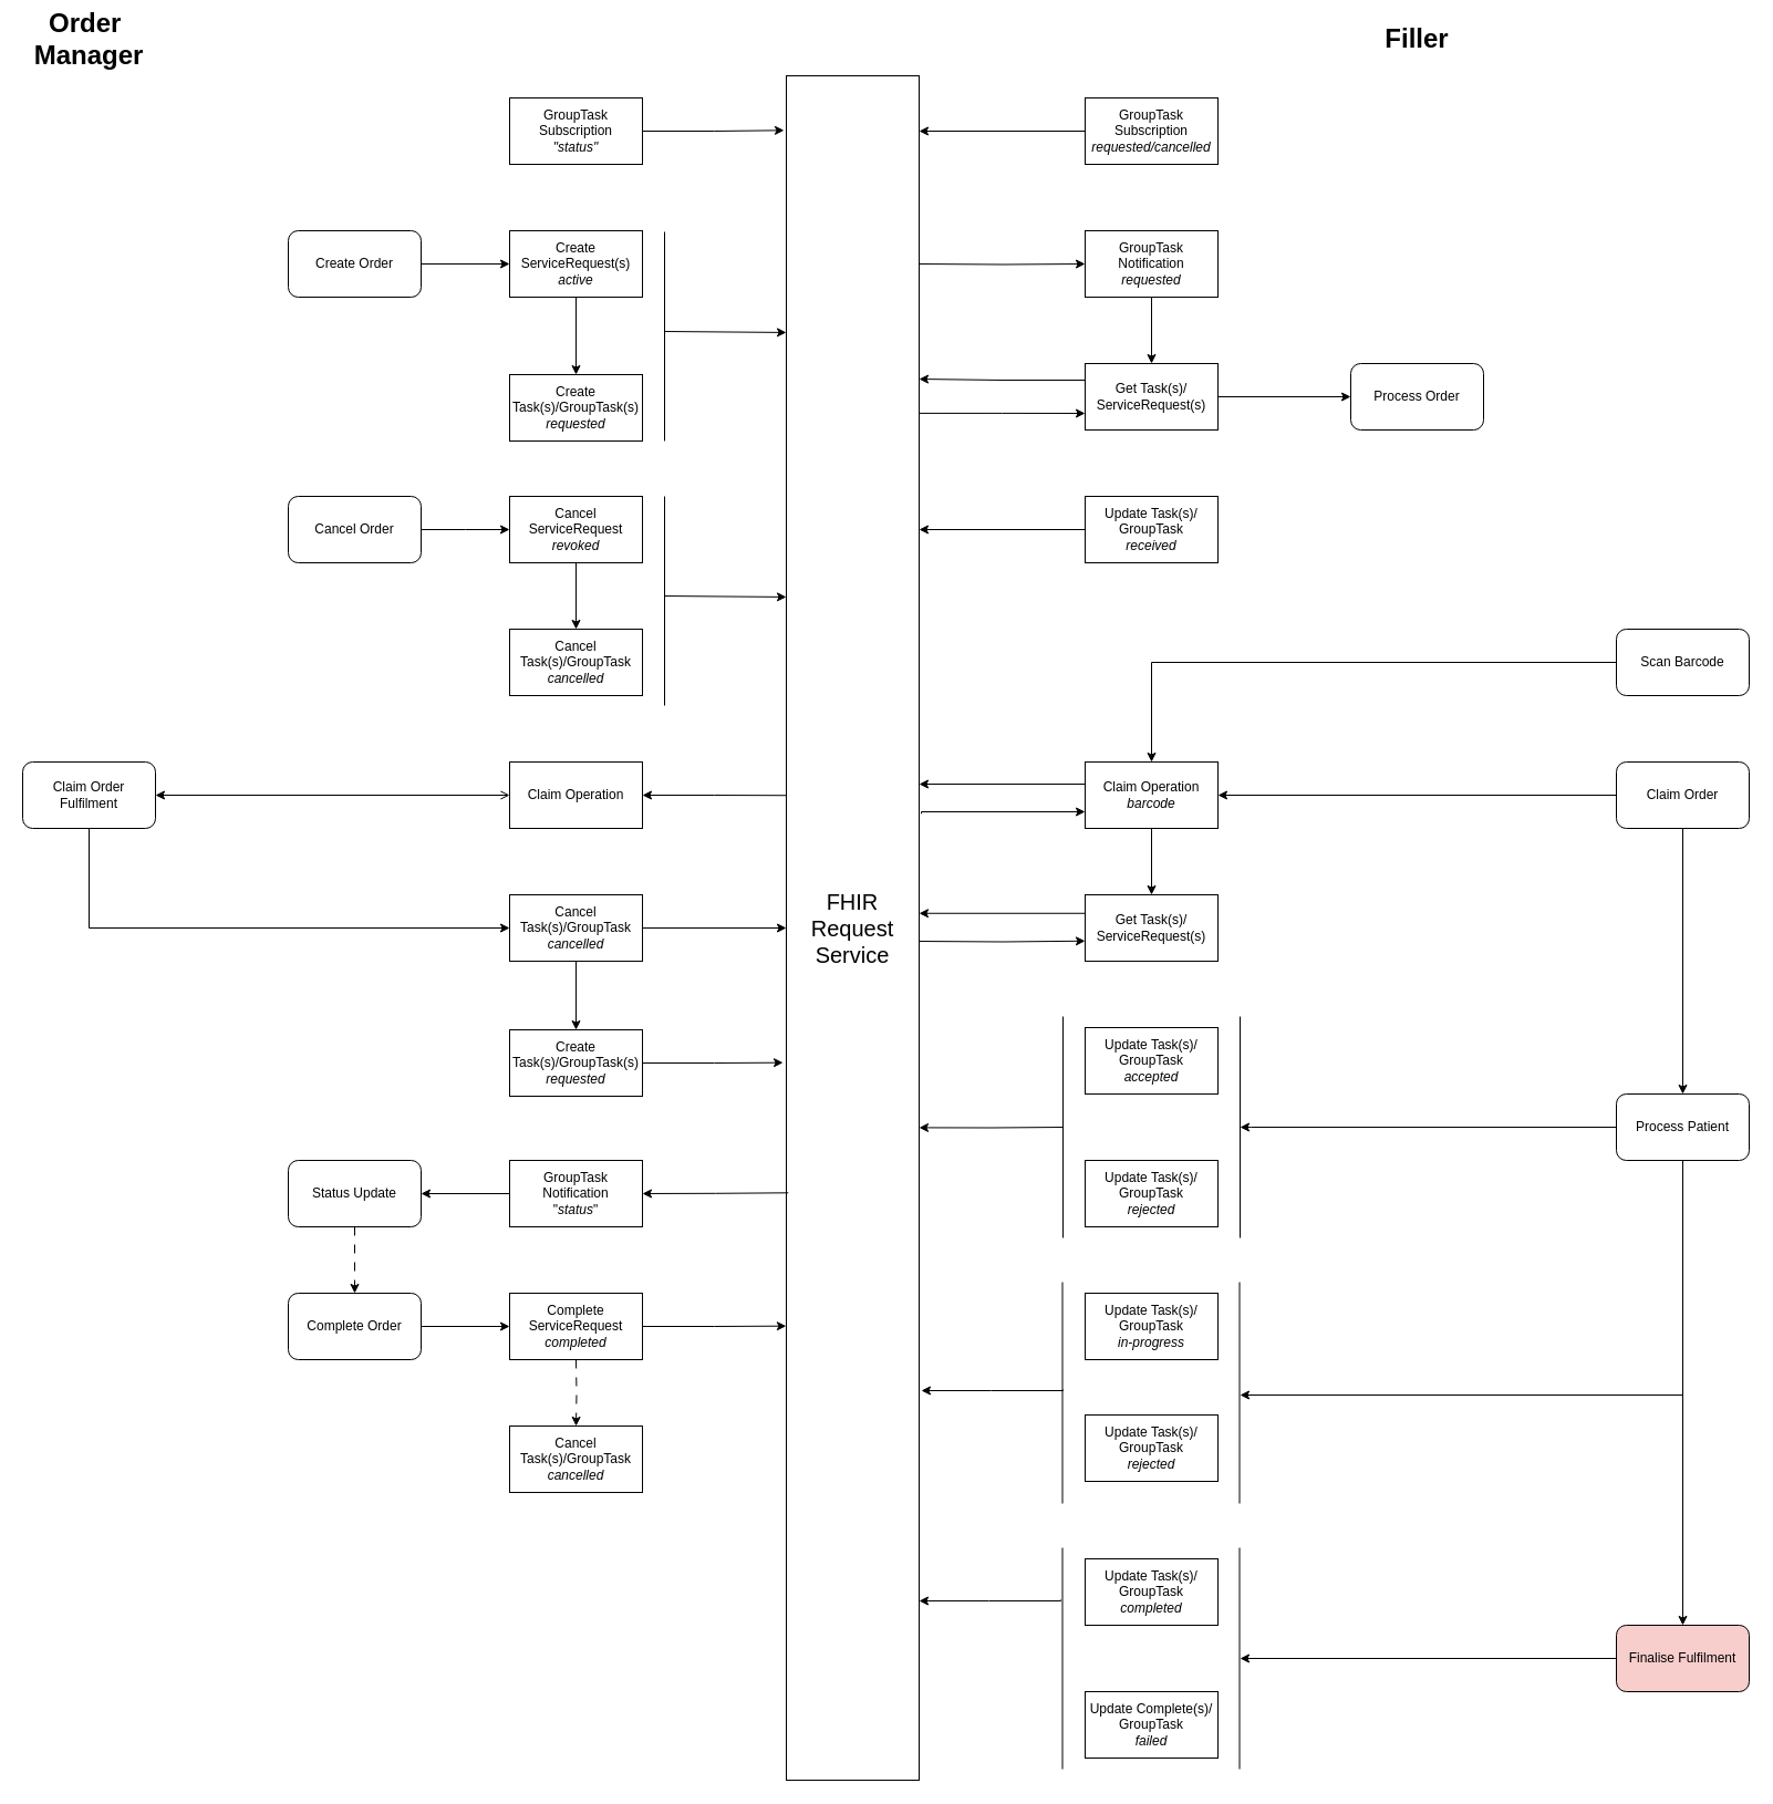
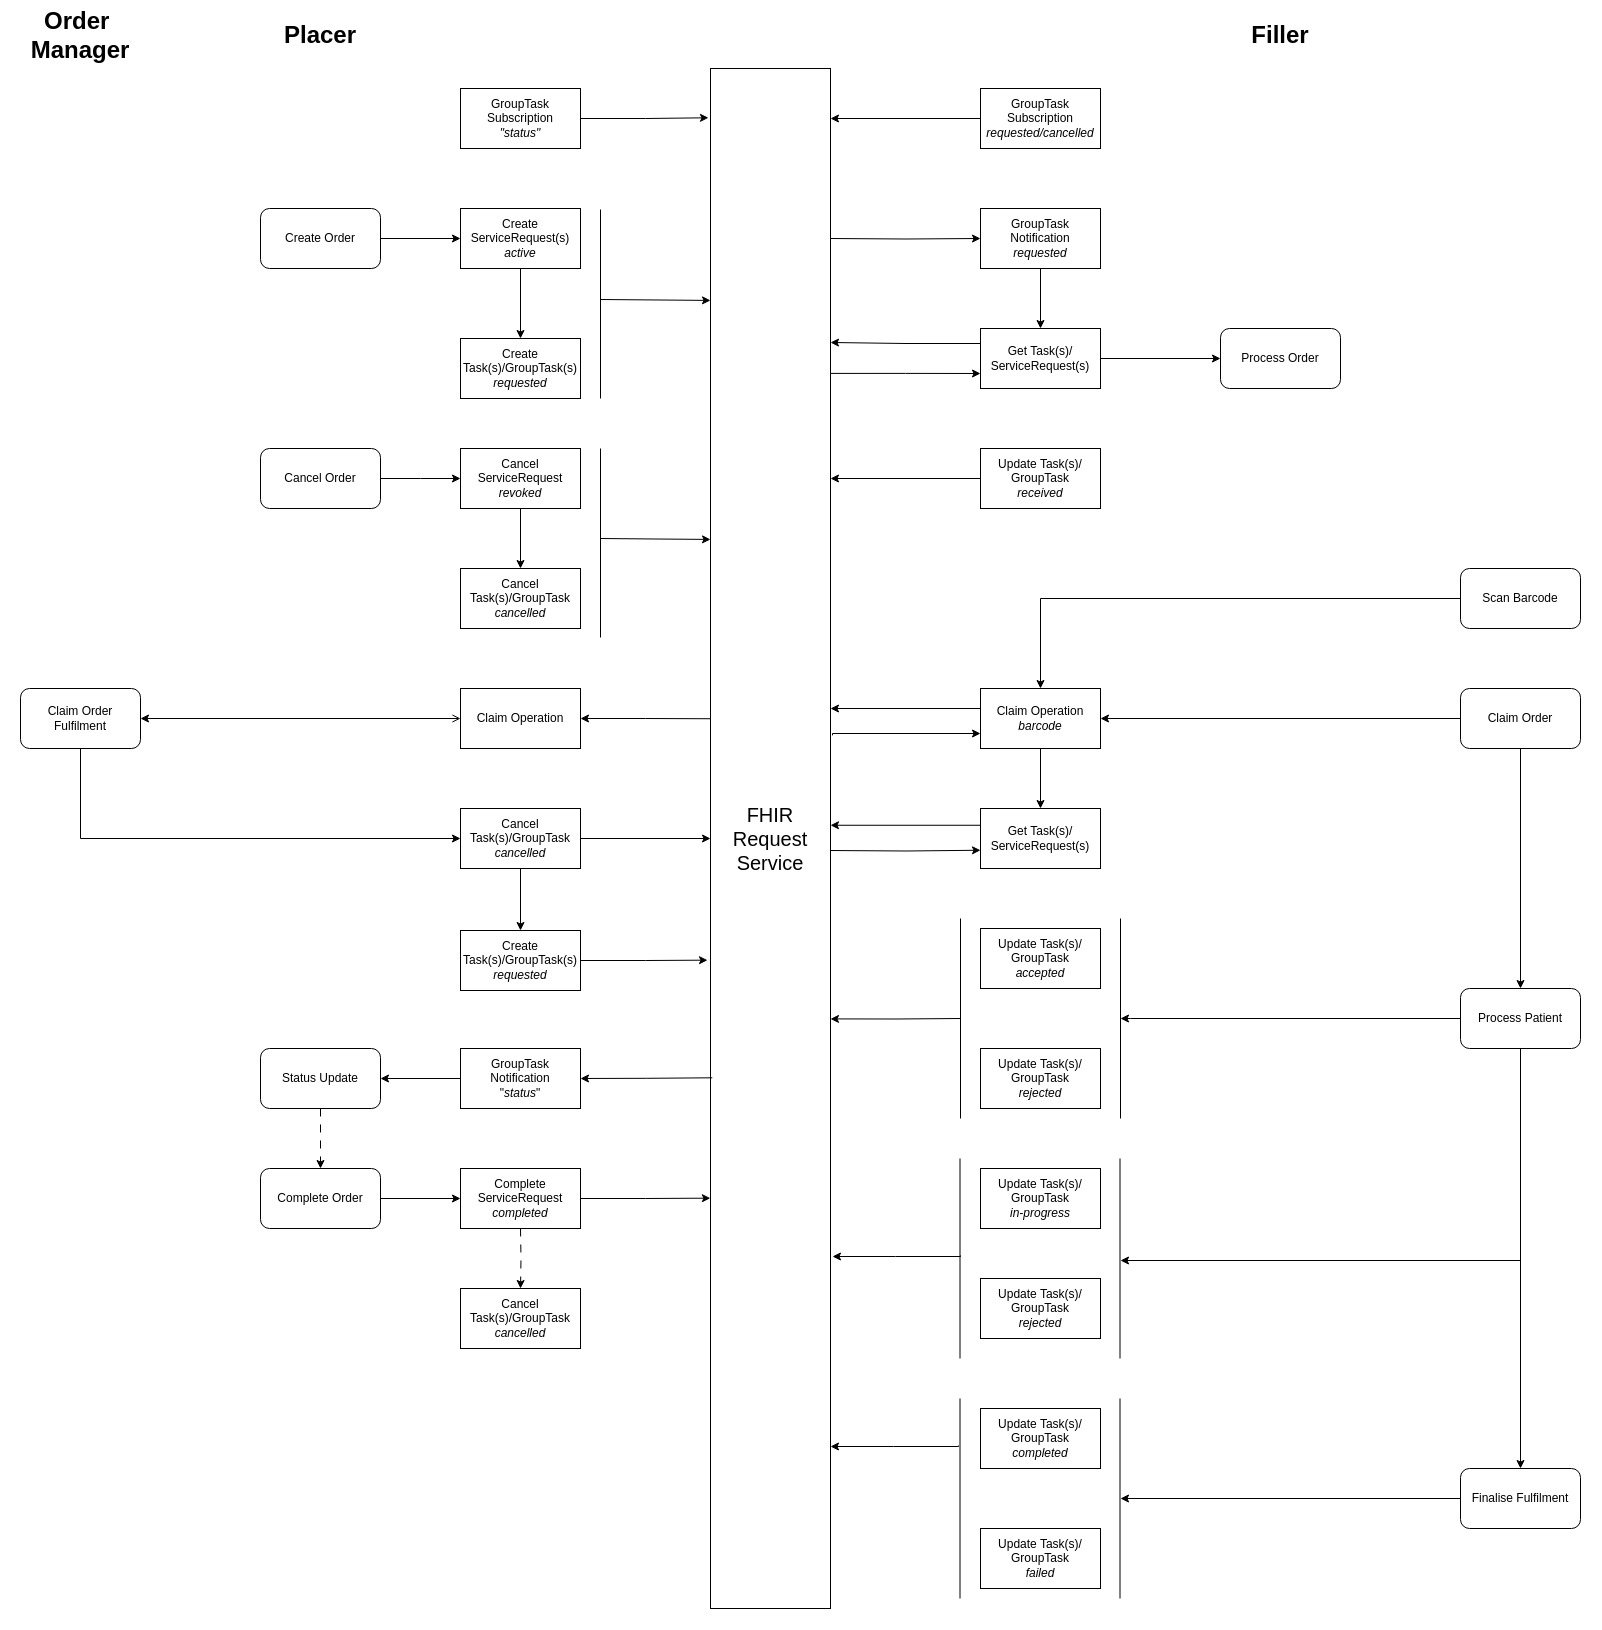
+ <mxCell id="51" value="Placer" style="text;html=1;strokeColor=none;fillColor=none;align=center;verticalAlign=middle;whiteSpace=wrap;rounded=0;fontStyle=1;fontSize=24;" parent="1" vertex="1"><mxGeometry x="290" y="20" width="60" height="30" as="geometry" /></mxCell>
- <mxCell id="48" value="Finalise Fulfilment" style="rounded=1;whiteSpace=wrap;html=1;fillColor=#f8cecc;" parent="1" vertex="1"><mxGeometry x="1460" y="1468" width="120" height="60" as="geometry" /></mxCell>
+ <mxCell id="48" value="Finalise Fulfilment" style="rounded=1;whiteSpace=wrap;html=1;" parent="1" vertex="1"><mxGeometry x="1460" y="1468" width="120" height="60" as="geometry" /></mxCell>
- <mxCell id="23" value="Update Complete(s)/ GroupTask&lt;br&gt;&lt;i&gt;failed&lt;/i&gt;" style="rounded=0;whiteSpace=wrap;html=1;" parent="1" vertex="1"><mxGeometry x="980" y="1528" width="120" height="60" as="geometry" /></mxCell>
+ <mxCell id="23" value="Update Task(s)/ GroupTask&lt;br&gt;&lt;i&gt;failed&lt;/i&gt;" style="rounded=0;whiteSpace=wrap;html=1;" parent="1" vertex="1"><mxGeometry x="980" y="1528" width="120" height="60" as="geometry" /></mxCell>
